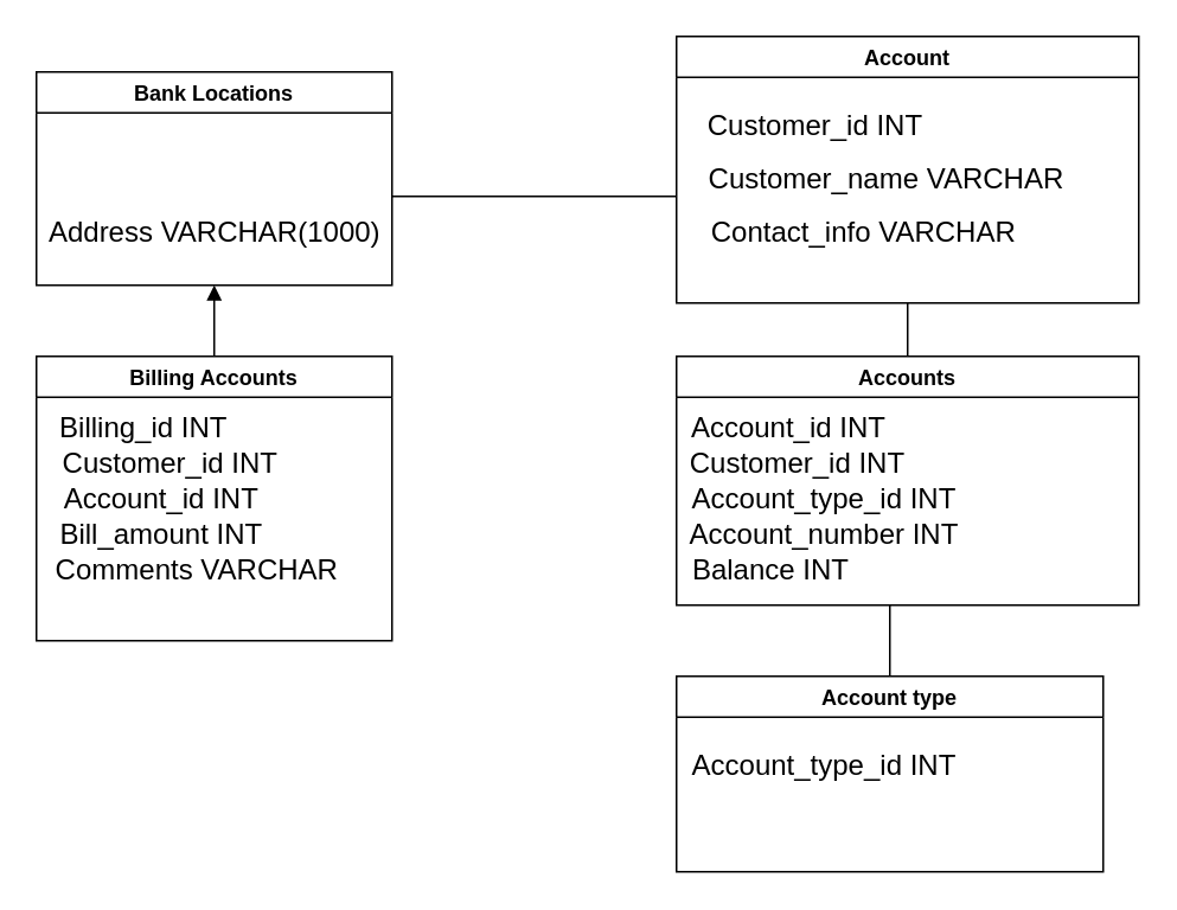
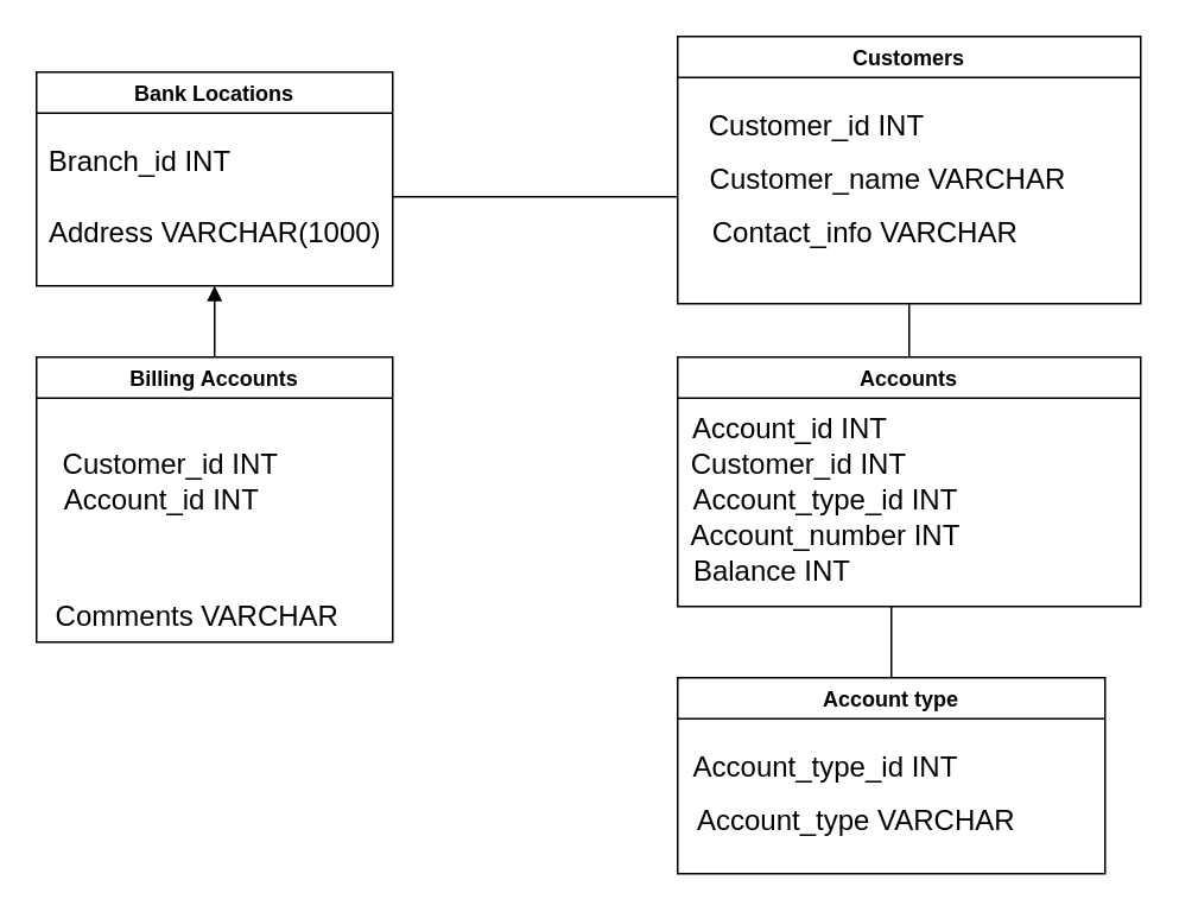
- <mxCell id="5" value="Account" style="swimlane;startSize=23;" vertex="1" parent="1"><mxGeometry x="380" y="20" width="260" height="150" as="geometry" /></mxCell>
+ <mxCell id="5" value="Customers" style="swimlane;startSize=23;" vertex="1" parent="1"><mxGeometry x="380" y="20" width="260" height="150" as="geometry" /></mxCell>
+ <mxCell id="3" value="&lt;font style=&quot;font-size: 16px&quot;&gt;Branch_id INT&amp;nbsp;&lt;/font&gt;" style="text;html=1;align=center;verticalAlign=middle;resizable=0;points=[];autosize=1;strokeColor=none;fillColor=none;" vertex="1" parent="2"><mxGeometry y="40" width="120" height="20" as="geometry" /></mxCell>
- <mxCell id="10" value="&lt;font style=&quot;font-size: 16px&quot;&gt;Billing_id INT&lt;/font&gt;" style="text;html=1;align=center;verticalAlign=middle;resizable=0;points=[];autosize=1;strokeColor=none;fillColor=none;" vertex="1" parent="9"><mxGeometry x="5" y="30" width="110" height="20" as="geometry" /></mxCell>
- <mxCell id="12" value="&lt;font style=&quot;font-size: 16px&quot;&gt;Bill_amount INT&lt;/font&gt;" style="text;html=1;align=center;verticalAlign=middle;resizable=0;points=[];autosize=1;strokeColor=none;fillColor=none;" vertex="1" parent="9"><mxGeometry x="5" y="90" width="130" height="20" as="geometry" /></mxCell>
- <mxCell id="11" value="&lt;font style=&quot;font-size: 16px&quot;&gt;Comments VARCHAR&lt;/font&gt;" style="text;html=1;align=center;verticalAlign=middle;resizable=0;points=[];autosize=1;strokeColor=none;fillColor=none;" vertex="1" parent="9"><mxGeometry x="5" y="110" width="170" height="20" as="geometry" /></mxCell>
+ <mxCell id="11" value="&lt;font style=&quot;font-size: 16px&quot;&gt;Comments VARCHAR&lt;/font&gt;" style="text;html=1;align=center;verticalAlign=middle;resizable=0;points=[];autosize=1;strokeColor=none;fillColor=none;" vertex="1" parent="9"><mxGeometry x="5" y="135" width="170" height="20" as="geometry" /></mxCell>
+ <mxCell id="17" value="&lt;font style=&quot;font-size: 16px&quot;&gt;Account_type VARCHAR&lt;/font&gt;" style="text;html=1;align=center;verticalAlign=middle;resizable=0;points=[];autosize=1;strokeColor=none;fillColor=none;" vertex="1" parent="15"><mxGeometry x="5" y="70" width="190" height="20" as="geometry" /></mxCell>
